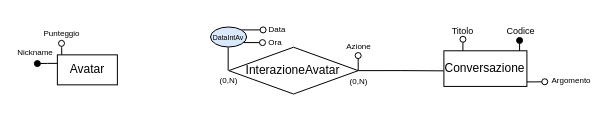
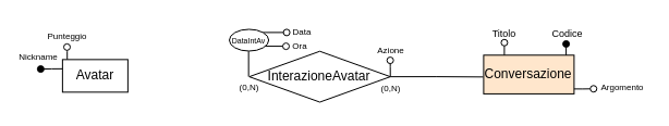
- <mxCell id="22" value="&lt;p style=&quot;line-height: 110%;&quot;&gt;&lt;font style=&quot;font-size: 7px;&quot;&gt;DataIntAv&lt;/font&gt;&lt;/p&gt;" style="ellipse;whiteSpace=wrap;html=1;fillColor=#dae8fc;" parent="1" vertex="1"><mxGeometry x="210" y="26.5" width="36.12" height="20" as="geometry" /></mxCell>
+ <mxCell id="22" value="&lt;p style=&quot;line-height: 110%;&quot;&gt;&lt;font style=&quot;font-size: 7px;&quot;&gt;DataIntAv&lt;/font&gt;&lt;/p&gt;" style="ellipse;whiteSpace=wrap;html=1;" parent="1" vertex="1"><mxGeometry x="210" y="26.5" width="36.12" height="20" as="geometry" /></mxCell>
- <mxCell id="28" value="Conversazione" style="whiteSpace=wrap;html=1;align=center;" parent="1" vertex="1"><mxGeometry x="443.4" y="50.29" width="83" height="35.63" as="geometry" /></mxCell>
+ <mxCell id="28" value="Conversazione" style="whiteSpace=wrap;html=1;align=center;fillColor=#ffe6cc;" parent="1" vertex="1"><mxGeometry x="443.4" y="50.29" width="83" height="35.63" as="geometry" /></mxCell>
